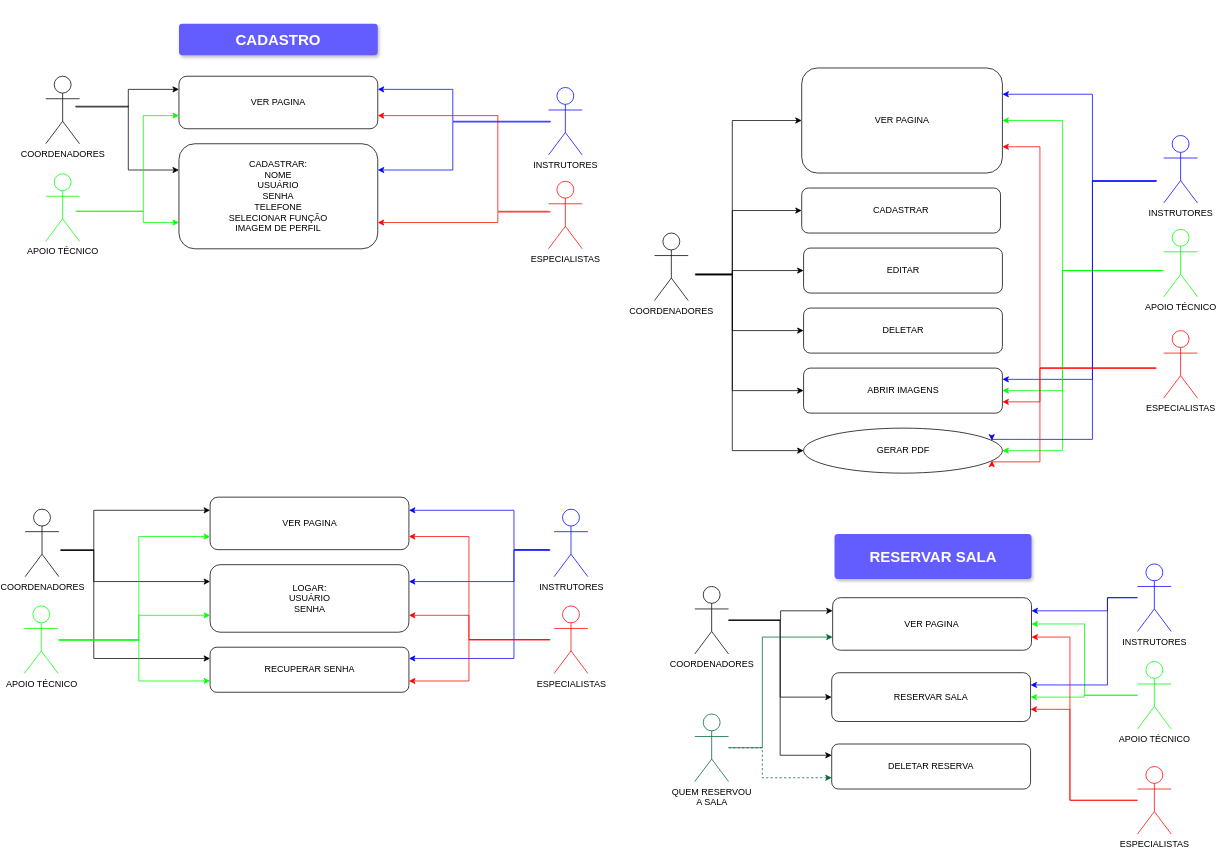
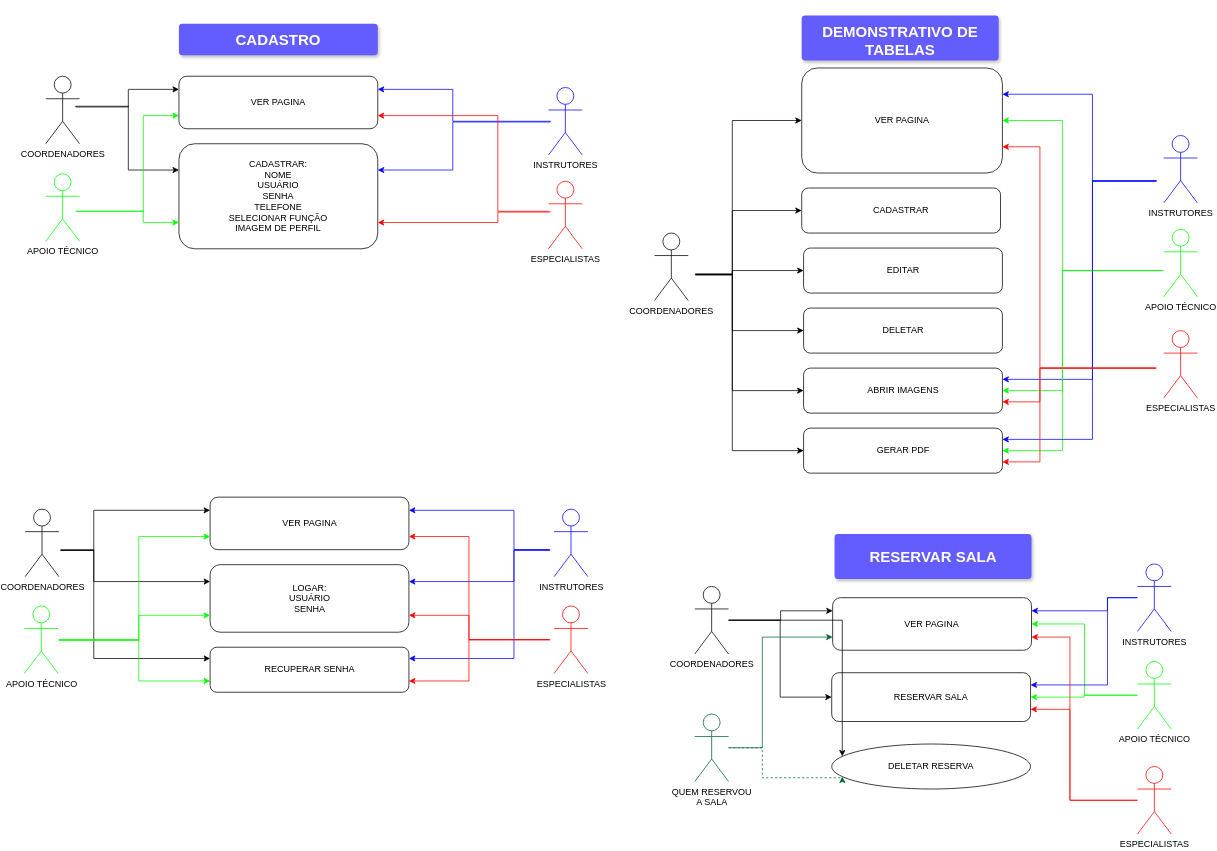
+ <mxCell id="13" value="DEMONSTRATIVO DE TABELAS" style="html=1;overflow=block;blockSpacing=1;whiteSpace=wrap;fontSize=20;fontColor=#ffffff;fontStyle=1;align=center;spacing=9;verticalAlign=middle;strokeOpacity=0;fillOpacity=100;rounded=1;absoluteArcSize=1;arcSize=9;shadow=1;fillColor=#635dff;strokeWidth=2.3;lucidId=xNa-BcHLRBPC;" vertex="1" parent="1"><mxGeometry x="1061" y="20" width="262.5" height="60" as="geometry" /></mxCell>
- <mxCell id="56" value="GERAR PDF" style="ellipse;whiteSpace=wrap;html=1;" vertex="1" parent="1"><mxGeometry x="1063.5" y="570" width="265" height="60" as="geometry" /></mxCell>
+ <mxCell id="56" value="GERAR PDF" style="rounded=1;whiteSpace=wrap;html=1;" vertex="1" parent="1"><mxGeometry x="1063.5" y="570" width="265" height="60" as="geometry" /></mxCell>
- <mxCell id="60" value="DELETAR RESERVA" style="rounded=1;whiteSpace=wrap;html=1;" vertex="1" parent="1"><mxGeometry x="1101" y="991" width="265" height="60" as="geometry" /></mxCell>
+ <mxCell id="60" value="DELETAR RESERVA" style="ellipse;whiteSpace=wrap;html=1;" vertex="1" parent="1"><mxGeometry x="1101" y="991" width="265" height="60" as="geometry" /></mxCell>
